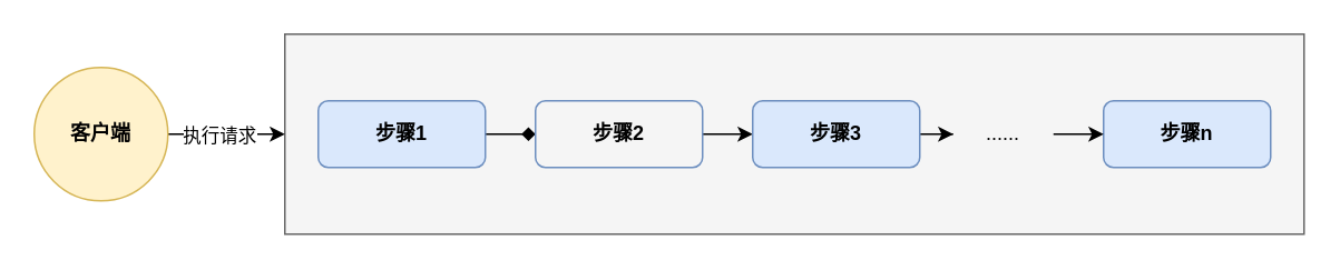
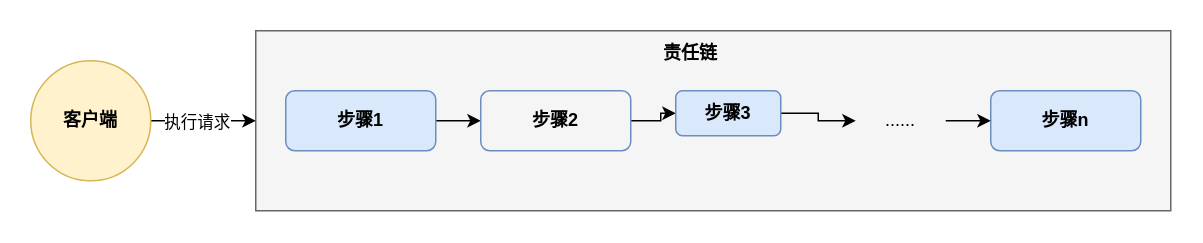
+ <mxCell id="15" value="责任链" style="text;html=1;align=center;verticalAlign=middle;whiteSpace=wrap;rounded=0;fontStyle=1" vertex="1" parent="1"><mxGeometry x="430" y="20" width="60" height="30" as="geometry" /></mxCell>
- <mxCell id="6" style="edgeStyle=orthogonalEdgeStyle;rounded=0;orthogonalLoop=1;jettySize=auto;html=1;entryX=0;entryY=0.5;entryDx=0;entryDy=0;endArrow=diamond;" edge="1" parent="1" source="7" target="9"><mxGeometry relative="1" as="geometry" /></mxCell>
+ <mxCell id="6" style="edgeStyle=orthogonalEdgeStyle;rounded=0;orthogonalLoop=1;jettySize=auto;html=1;entryX=0;entryY=0.5;entryDx=0;entryDy=0;" edge="1" parent="1" source="7" target="9"><mxGeometry relative="1" as="geometry" /></mxCell>
- <mxCell id="11" value="步骤3" style="rounded=1;whiteSpace=wrap;html=1;fillColor=#dae8fc;strokeColor=#6c8ebf;fontStyle=1" vertex="1" parent="1"><mxGeometry x="450" y="60" width="100" height="40" as="geometry" /></mxCell>
+ <mxCell id="11" value="步骤3" style="rounded=1;whiteSpace=wrap;html=1;fillColor=#dae8fc;strokeColor=#6c8ebf;fontStyle=1" vertex="1" parent="1"><mxGeometry x="450" y="60" width="70" height="30" as="geometry" /></mxCell>
